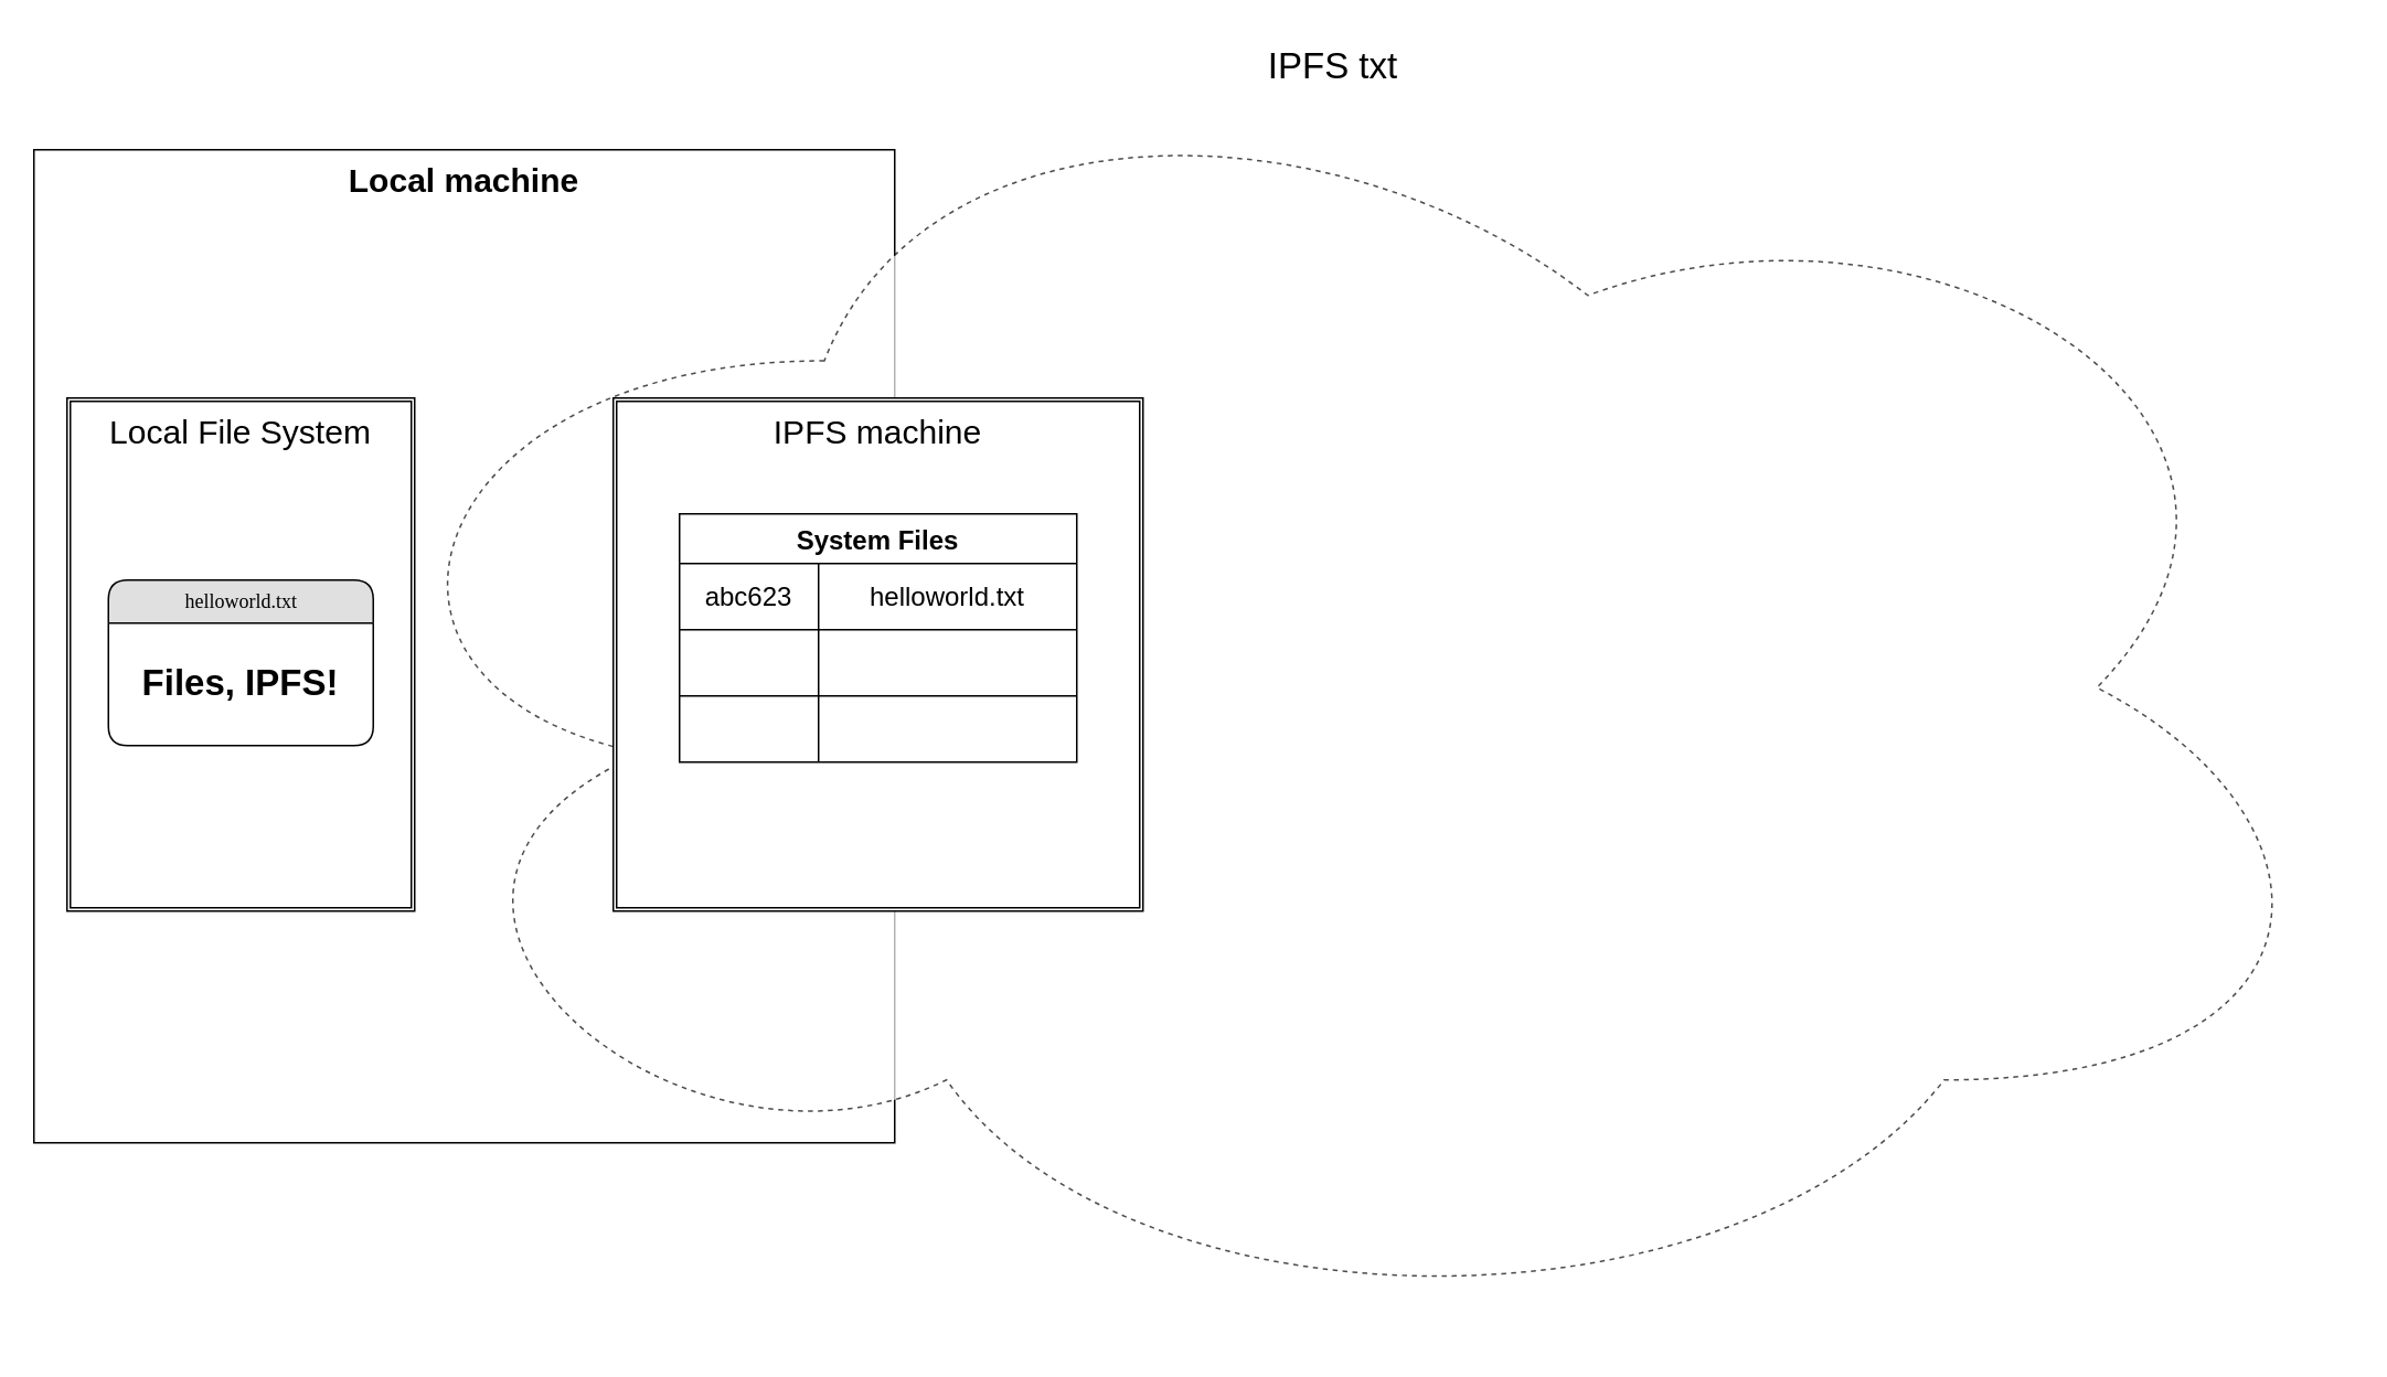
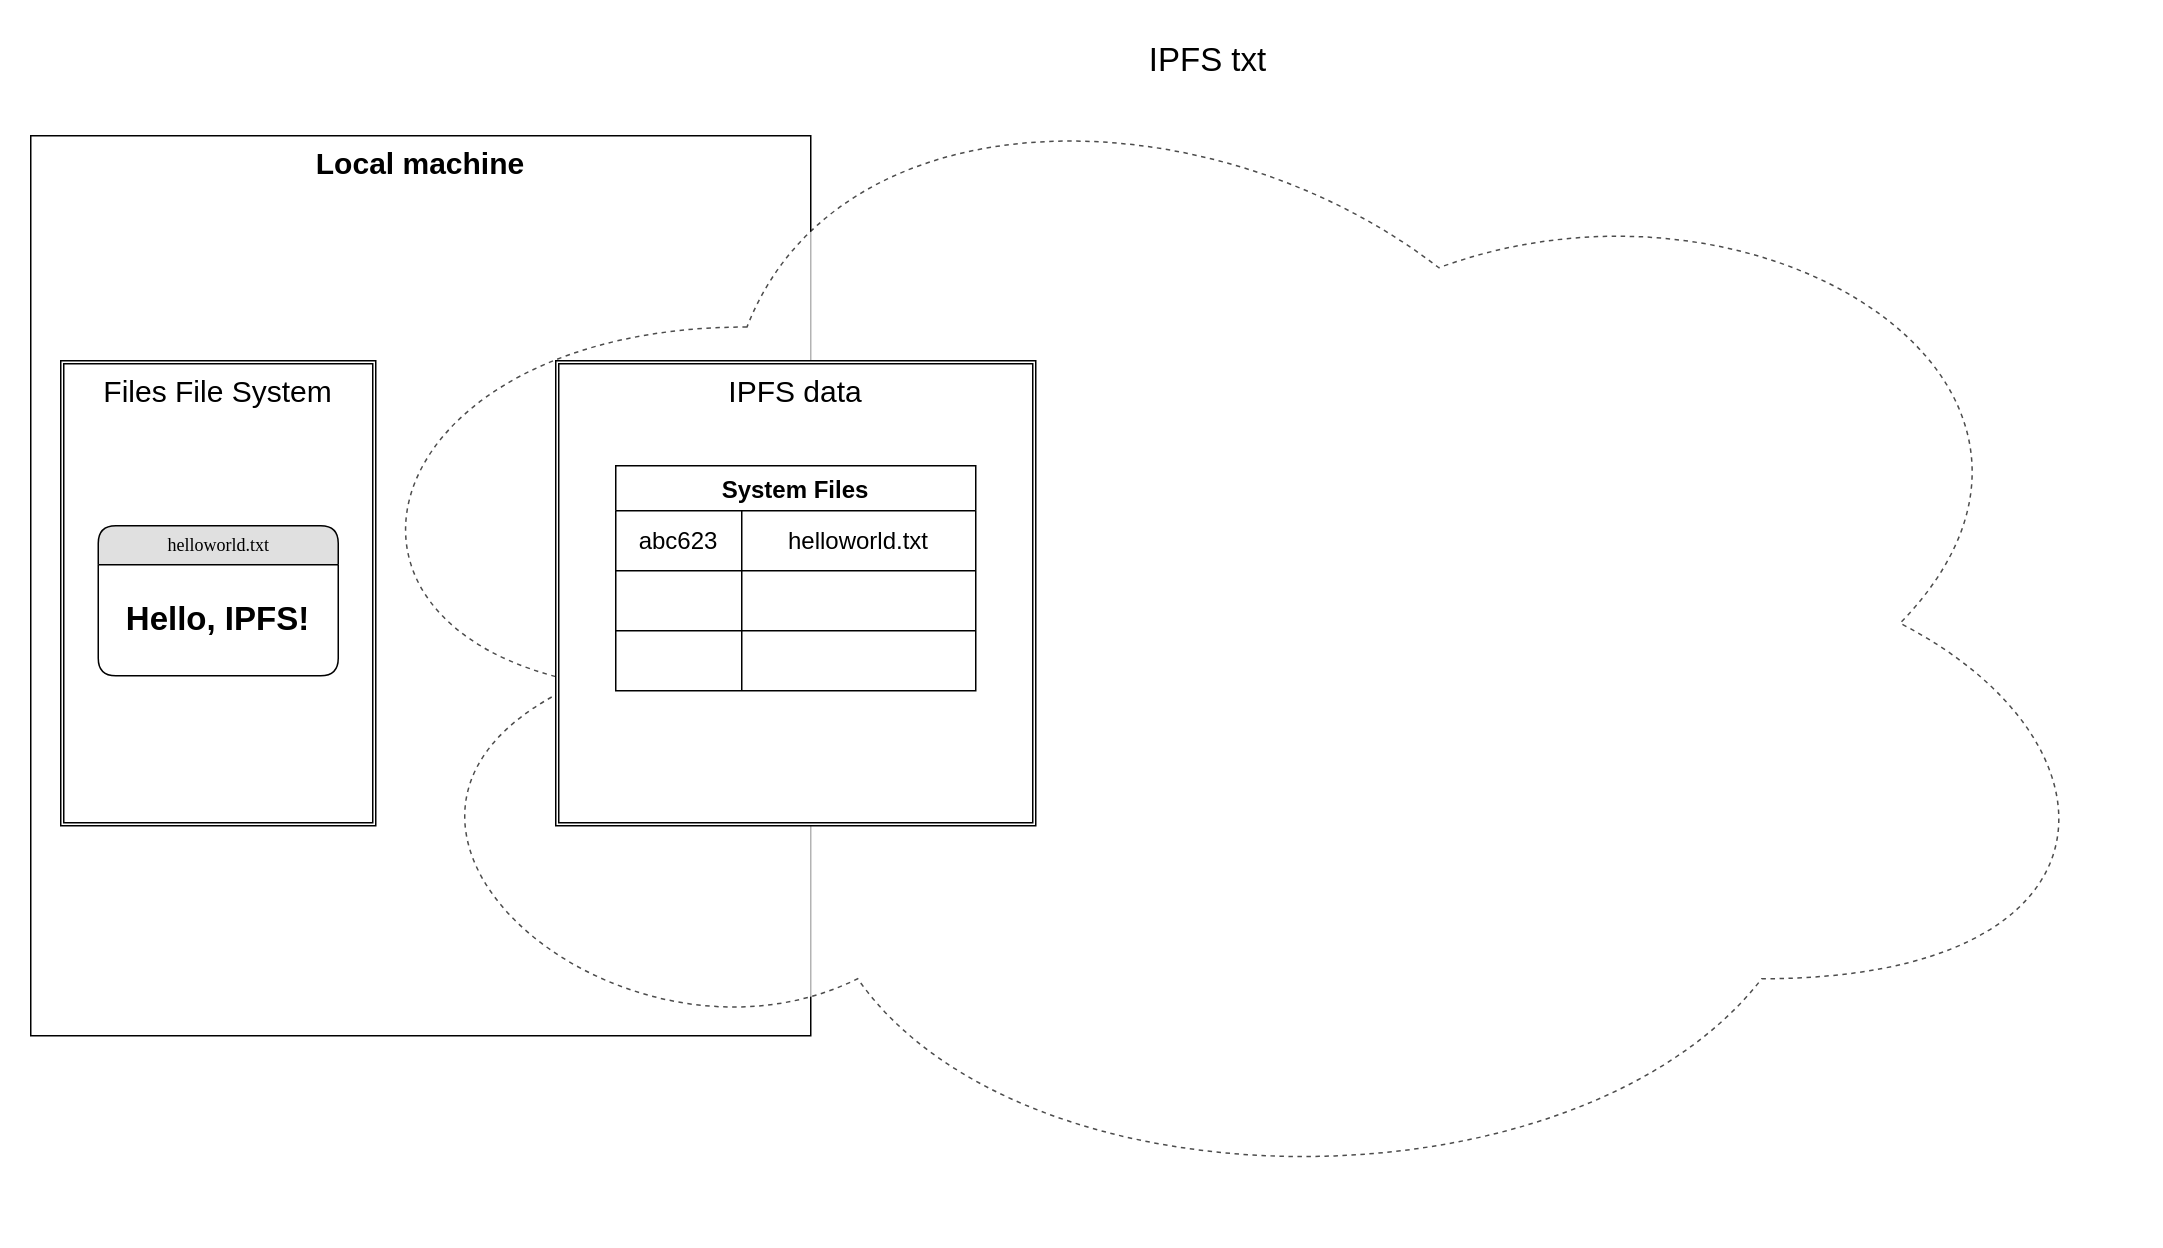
- <mxCell id="4" value="Local File System" style="shape=ext;double=1;rounded=0;whiteSpace=wrap;html=1;fontSize=20;verticalAlign=top;" parent="1" vertex="1"><mxGeometry x="40" y="240" width="210" height="310" as="geometry" /></mxCell>
+ <mxCell id="4" value="Files File System" style="shape=ext;double=1;rounded=0;whiteSpace=wrap;html=1;fontSize=20;verticalAlign=top;" parent="1" vertex="1"><mxGeometry x="40" y="240" width="210" height="310" as="geometry" /></mxCell>
- <mxCell id="7" value="IPFS machine" style="shape=ext;double=1;rounded=0;whiteSpace=wrap;html=1;fontSize=20;verticalAlign=top;" parent="1" vertex="1"><mxGeometry x="370" y="240" width="320" height="310" as="geometry" /></mxCell>
+ <mxCell id="7" value="IPFS data" style="shape=ext;double=1;rounded=0;whiteSpace=wrap;html=1;fontSize=20;verticalAlign=top;" parent="1" vertex="1"><mxGeometry x="370" y="240" width="320" height="310" as="geometry" /></mxCell>
- <mxCell id="6" value="Files, IPFS!" style="text;html=1;strokeColor=none;fillColor=none;spacingLeft=4;spacingRight=4;whiteSpace=wrap;overflow=hidden;rotatable=0;points=[[0,0.5],[1,0.5]];portConstraint=eastwest;verticalAlign=middle;align=center;fontStyle=1;fontSize=22;" parent="5" vertex="1"><mxGeometry y="26" width="160" height="74" as="geometry" /></mxCell>
+ <mxCell id="6" value="Hello, IPFS!" style="text;html=1;strokeColor=none;fillColor=none;spacingLeft=4;spacingRight=4;whiteSpace=wrap;overflow=hidden;rotatable=0;points=[[0,0.5],[1,0.5]];portConstraint=eastwest;verticalAlign=middle;align=center;fontStyle=1;fontSize=22;" parent="5" vertex="1"><mxGeometry y="26" width="160" height="74" as="geometry" /></mxCell>
